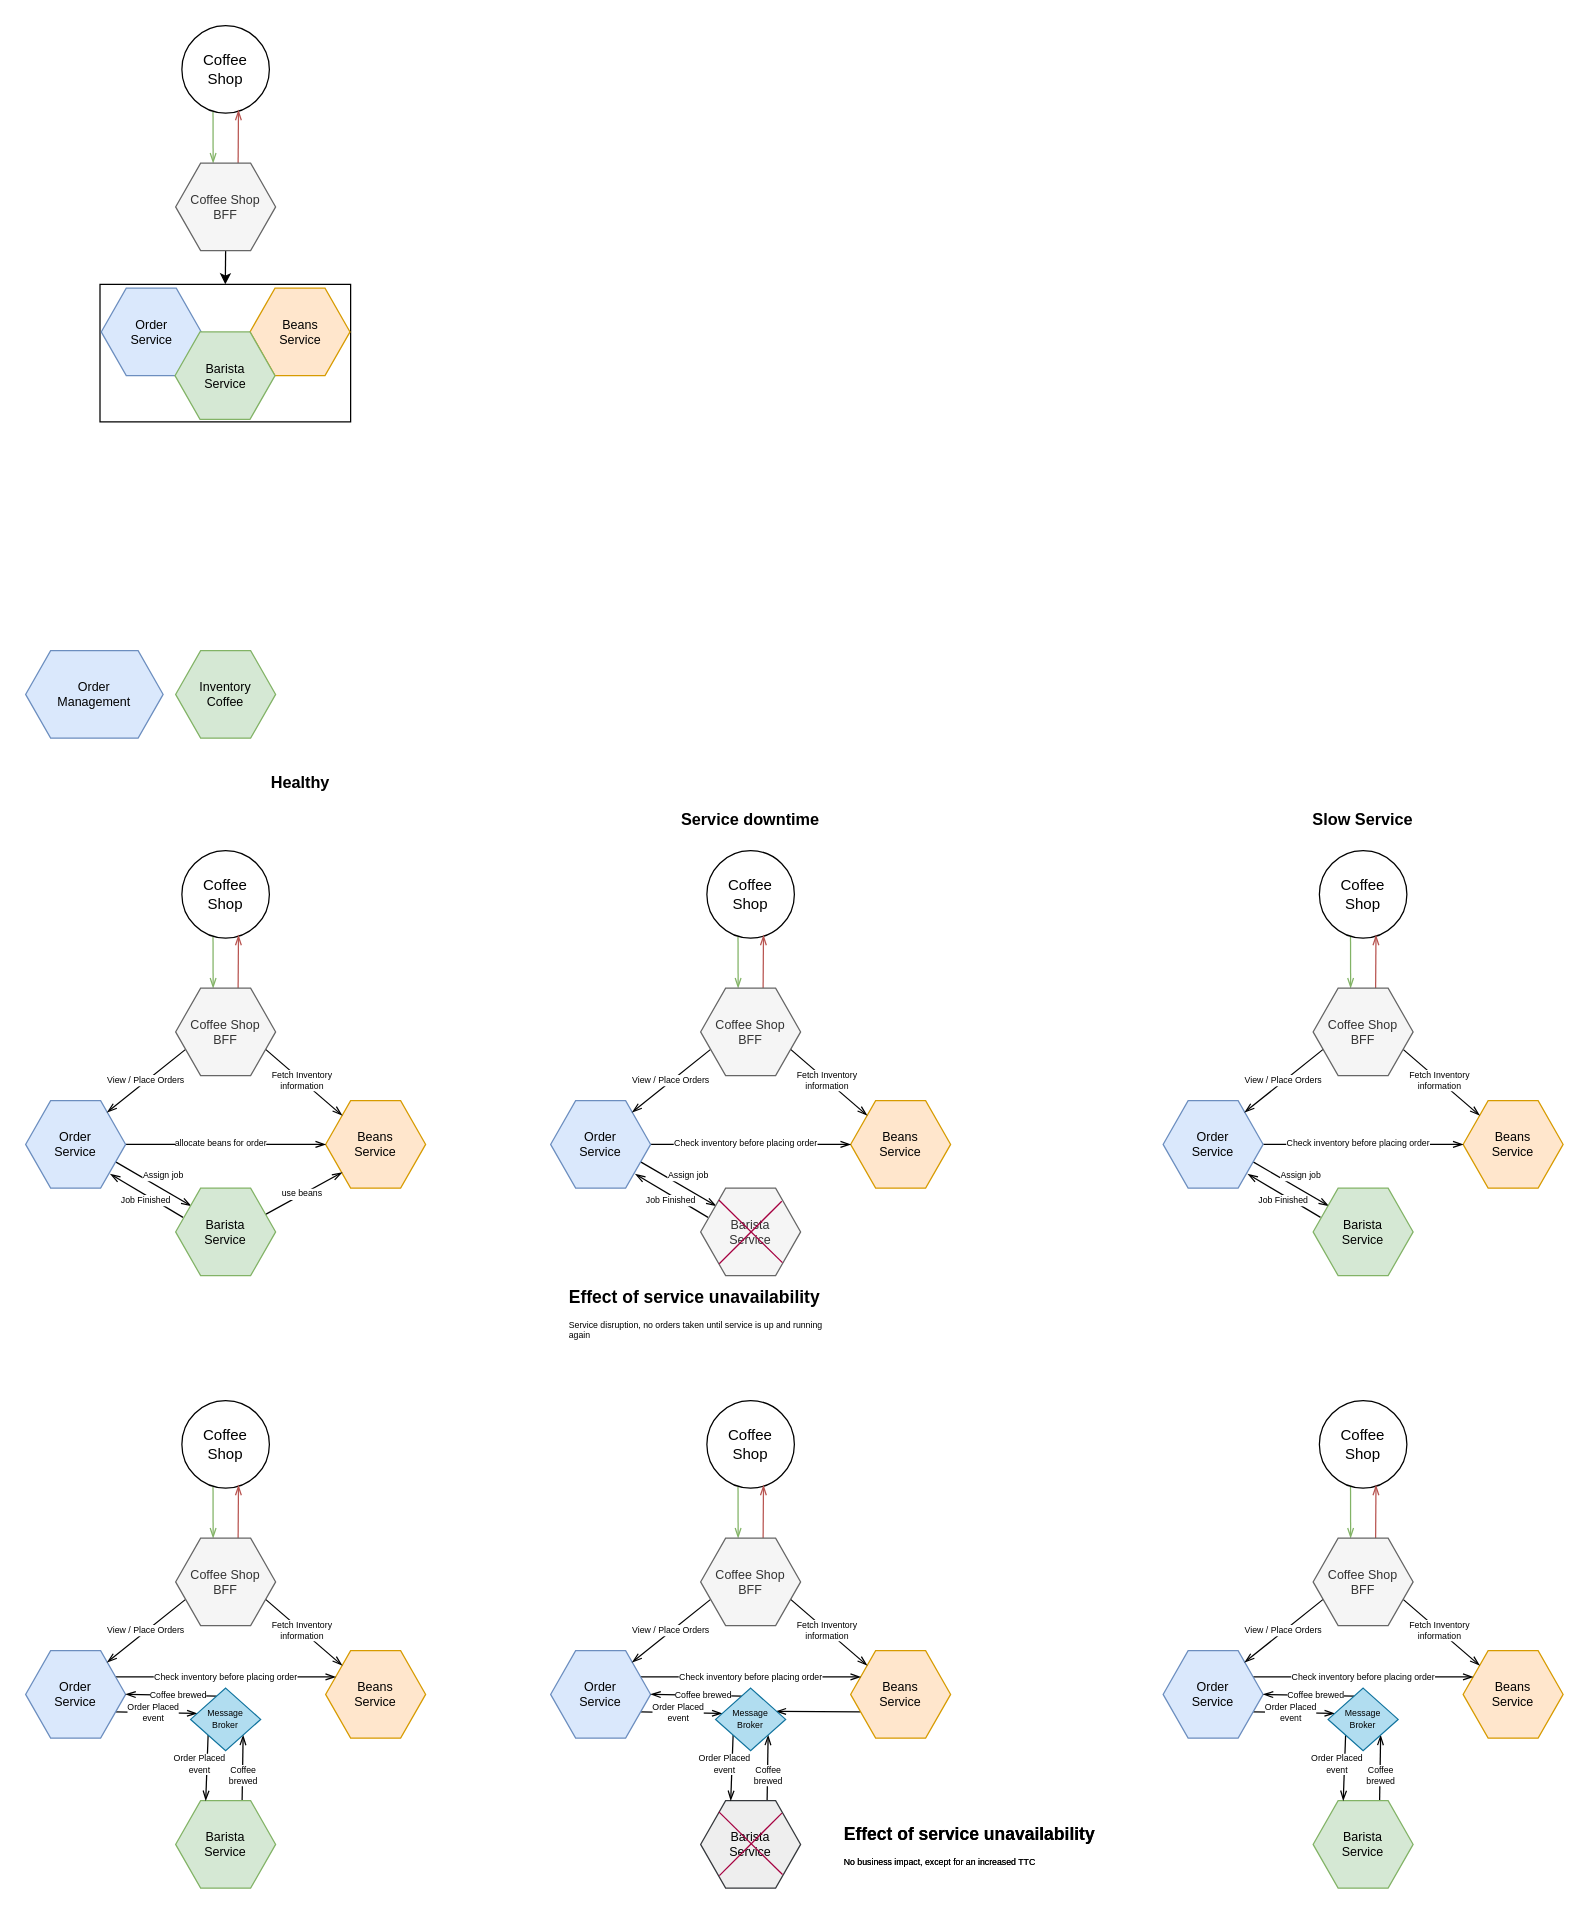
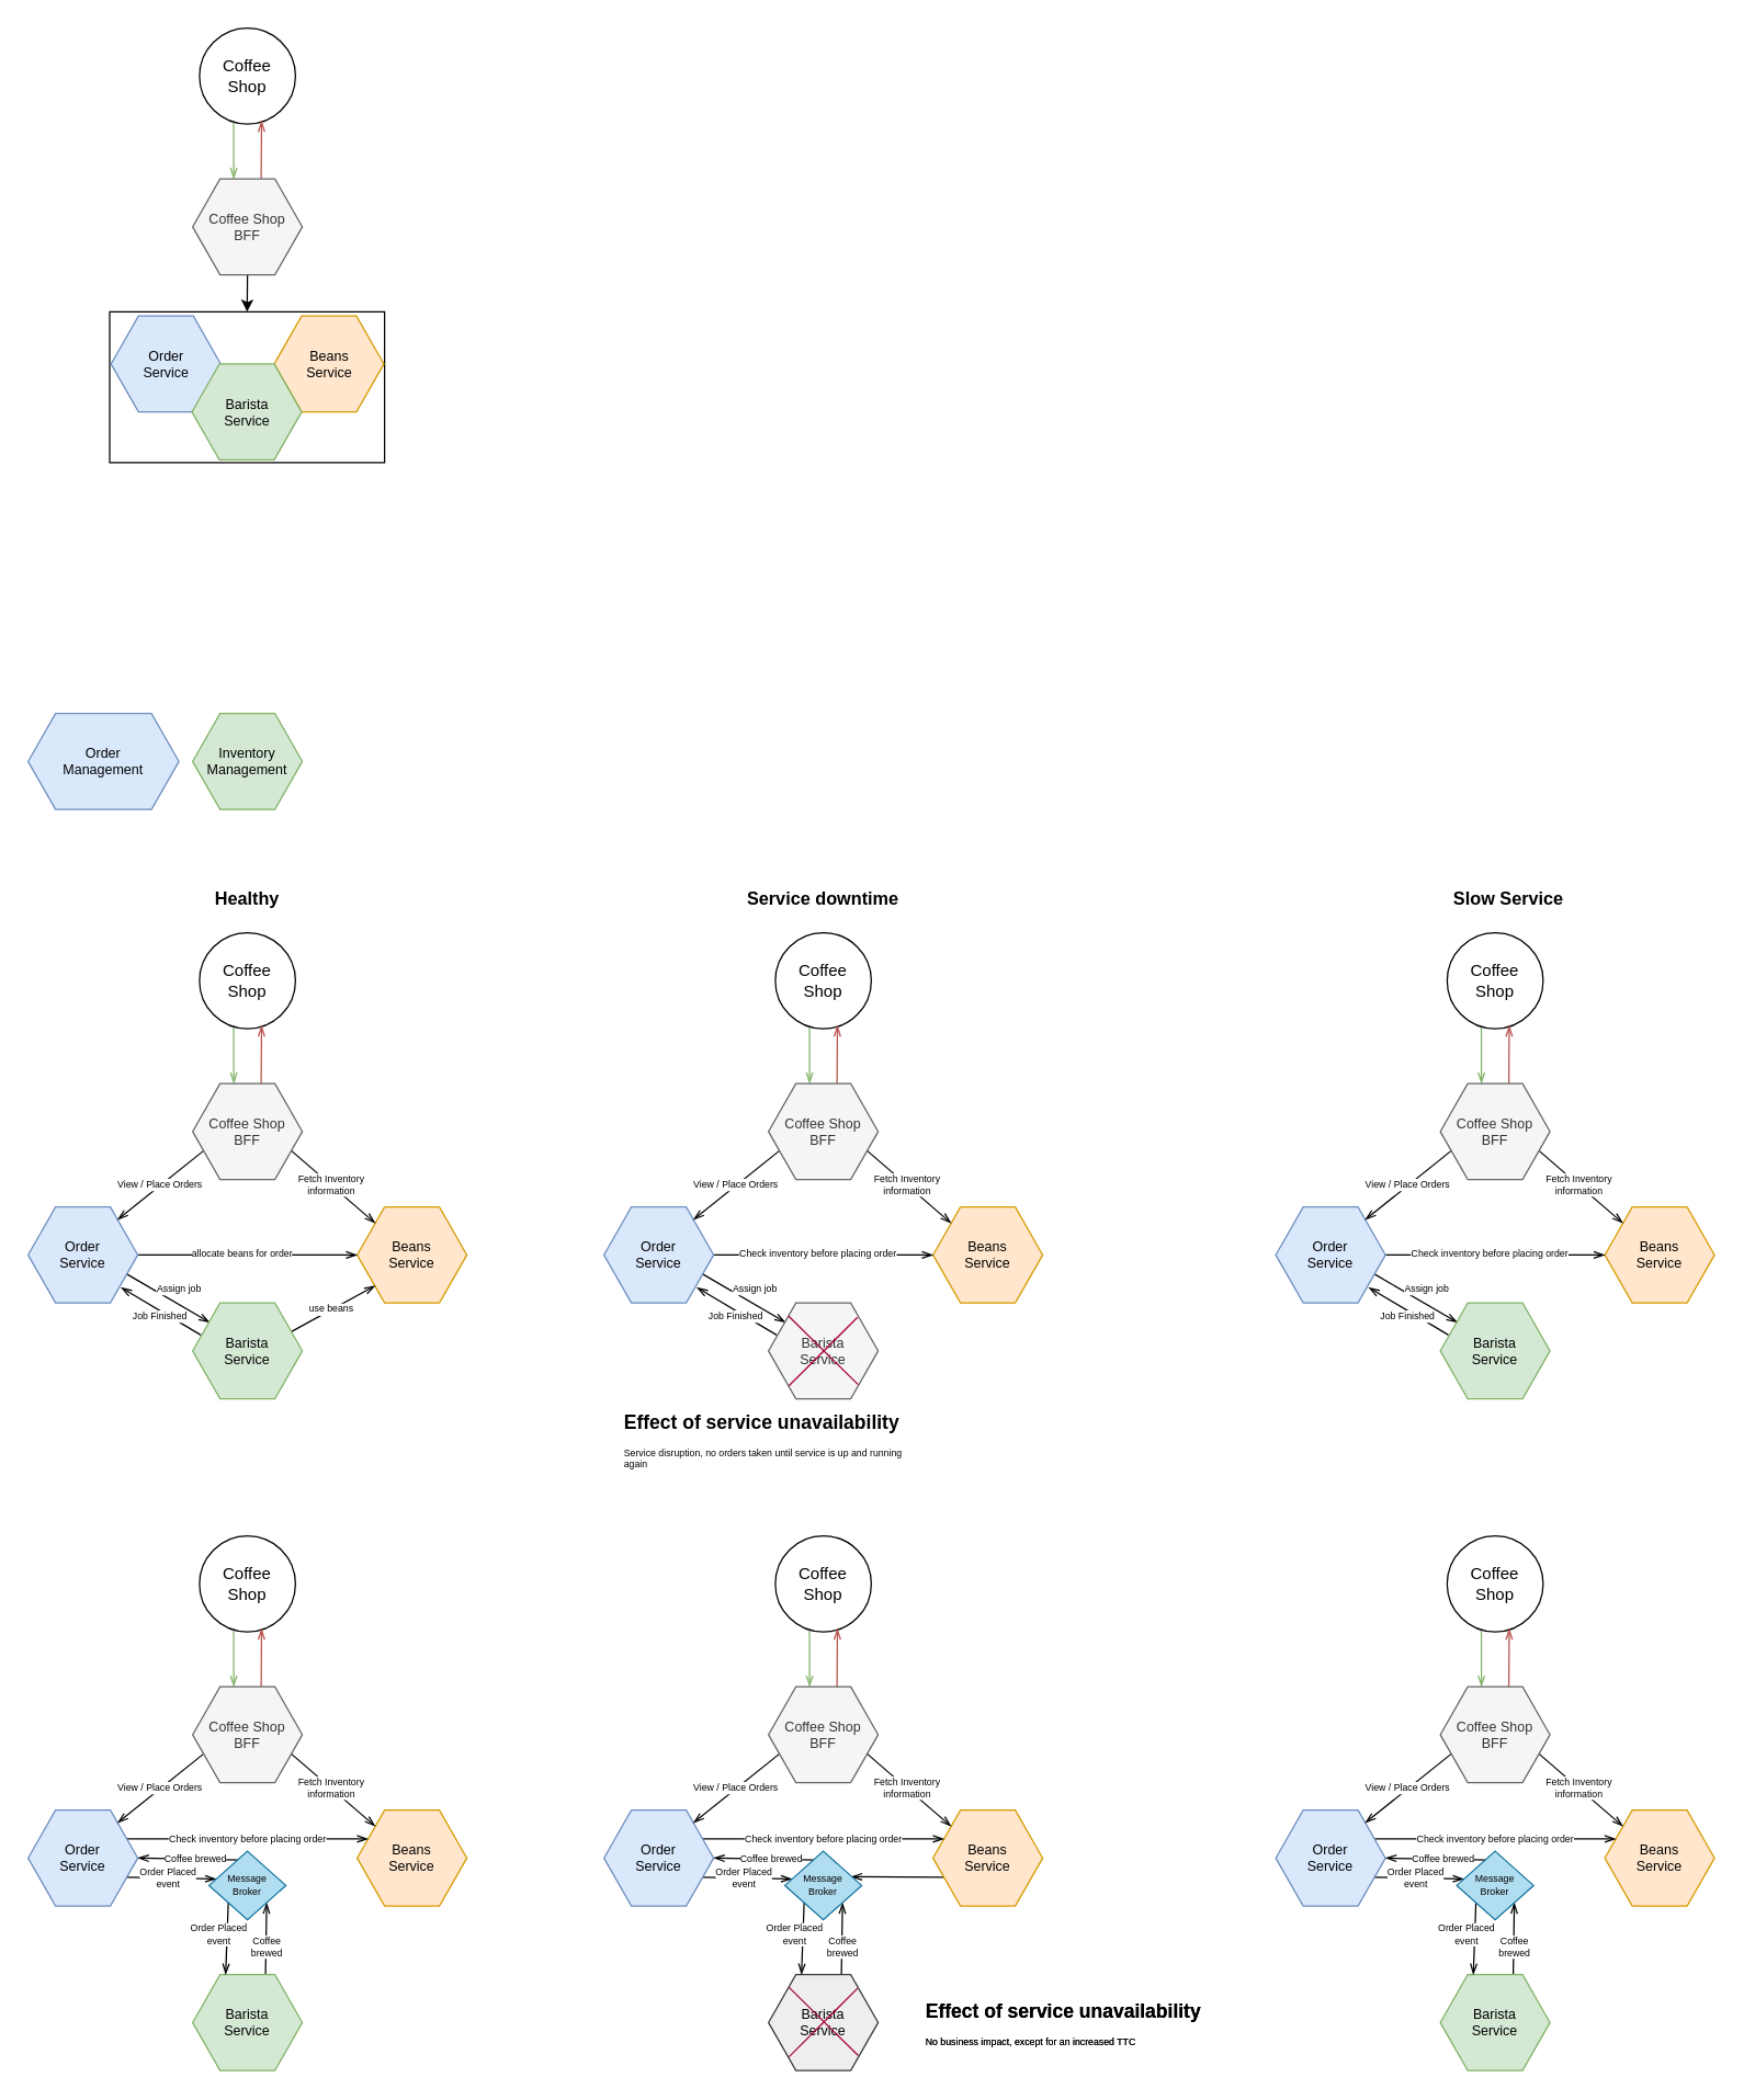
- <mxCell id="17" value="Inventory&lt;br style=&quot;font-size: 10px&quot;&gt;Coffee" style="shape=hexagon;perimeter=hexagonPerimeter2;whiteSpace=wrap;html=1;fixedSize=1;fillColor=#d5e8d4;strokeColor=#82b366;fontSize=10;" parent="1" vertex="1"><mxGeometry x="140" y="520" width="80" height="70" as="geometry" /></mxCell>
+ <mxCell id="17" value="Inventory&lt;br style=&quot;font-size: 10px&quot;&gt;Management" style="shape=hexagon;perimeter=hexagonPerimeter2;whiteSpace=wrap;html=1;fixedSize=1;fillColor=#d5e8d4;strokeColor=#82b366;fontSize=10;" parent="1" vertex="1"><mxGeometry x="140" y="520" width="80" height="70" as="geometry" /></mxCell>
- <mxCell id="94" value="&lt;font style=&quot;font-size: 13px&quot;&gt;Healthy&lt;/font&gt;" style="text;html=1;strokeColor=none;fillColor=none;align=center;verticalAlign=middle;whiteSpace=wrap;rounded=0;fontSize=7;fontStyle=1" parent="1" vertex="1"><mxGeometry x="170" y="610" width="140" height="30" as="geometry" /></mxCell>
+ <mxCell id="94" value="&lt;font style=&quot;font-size: 13px&quot;&gt;Healthy&lt;/font&gt;" style="text;html=1;strokeColor=none;fillColor=none;align=center;verticalAlign=middle;whiteSpace=wrap;rounded=0;fontSize=7;fontStyle=1" parent="1" vertex="1"><mxGeometry x="110" y="640" width="140" height="30" as="geometry" /></mxCell>
- <mxCell id="134" value="&lt;font style=&quot;font-size: 13px&quot;&gt;Slow Service&lt;/font&gt;" style="text;html=1;strokeColor=none;fillColor=none;align=center;verticalAlign=middle;whiteSpace=wrap;rounded=0;fontSize=7;fontStyle=1" parent="1" vertex="1"><mxGeometry x="1020" y="640" width="140" height="30" as="geometry" /></mxCell>
+ <mxCell id="134" value="&lt;font style=&quot;font-size: 13px&quot;&gt;Slow Service&lt;/font&gt;" style="text;html=1;strokeColor=none;fillColor=none;align=center;verticalAlign=middle;whiteSpace=wrap;rounded=0;fontSize=7;fontStyle=1" parent="1" vertex="1"><mxGeometry x="1030" y="640" width="140" height="30" as="geometry" /></mxCell>
